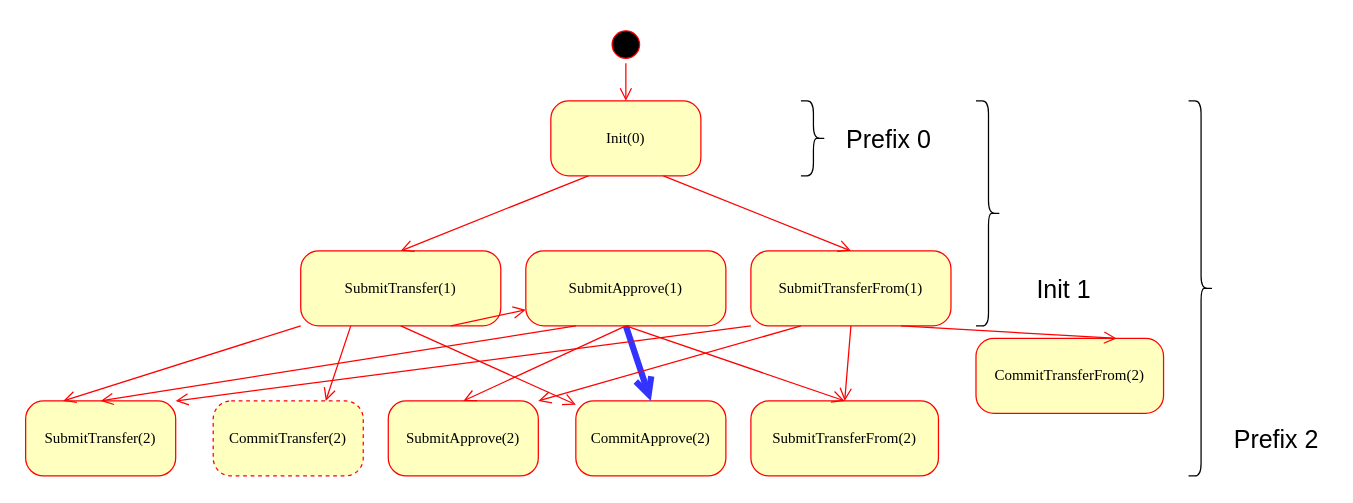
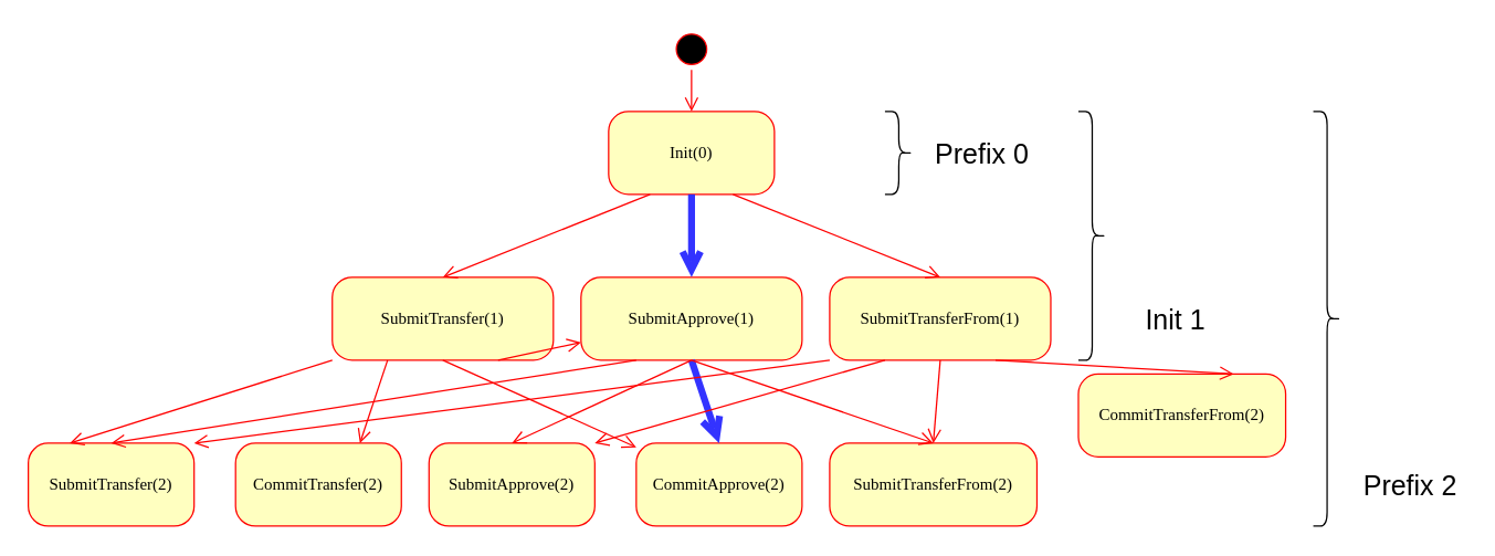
+ <mxCell id="7" style="edgeStyle=orthogonalEdgeStyle;html=1;labelBackgroundColor=none;endArrow=open;endSize=8;strokeColor=#3333FF;fontFamily=Verdana;fontSize=12;align=left;entryX=0.5;entryY=0;entryDx=0;entryDy=0;exitX=0.5;exitY=1;exitDx=0;exitDy=0;strokeWidth=5;" parent="1" source="4" target="5" edge="1"><mxGeometry relative="1" as="geometry"><Array as="points"><mxPoint x="500" y="170" /><mxPoint x="500" y="170" /></Array></mxGeometry></mxCell>
- <mxCell id="16" value="CommitTransfer(2)" style="rounded=1;whiteSpace=wrap;html=1;arcSize=24;fillColor=#ffffc0;strokeColor=#ff0000;shadow=0;comic=0;labelBackgroundColor=none;fontFamily=Verdana;fontSize=12;fontColor=#000000;align=center;dashed=1;" vertex="1" parent="1"><mxGeometry x="170" y="320" width="120" height="60" as="geometry" /></mxCell>
+ <mxCell id="16" value="CommitTransfer(2)" style="rounded=1;whiteSpace=wrap;html=1;arcSize=24;fillColor=#ffffc0;strokeColor=#ff0000;shadow=0;comic=0;labelBackgroundColor=none;fontFamily=Verdana;fontSize=12;fontColor=#000000;align=center;" vertex="1" parent="1"><mxGeometry x="170" y="320" width="120" height="60" as="geometry" /></mxCell>
